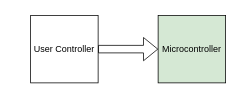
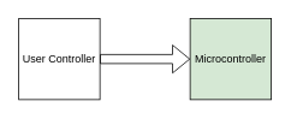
- <mxCell id="2" value="User Controller" style="whiteSpace=wrap;html=1;aspect=fixed;" vertex="1" parent="1"><mxGeometry x="40" y="20" width="90" height="90" as="geometry" /></mxCell>
+ <mxCell id="2" value="User Controller" style="whiteSpace=wrap;html=1;aspect=fixed;" vertex="1" parent="1"><mxGeometry x="20" y="20" width="90" height="90" as="geometry" /></mxCell>
